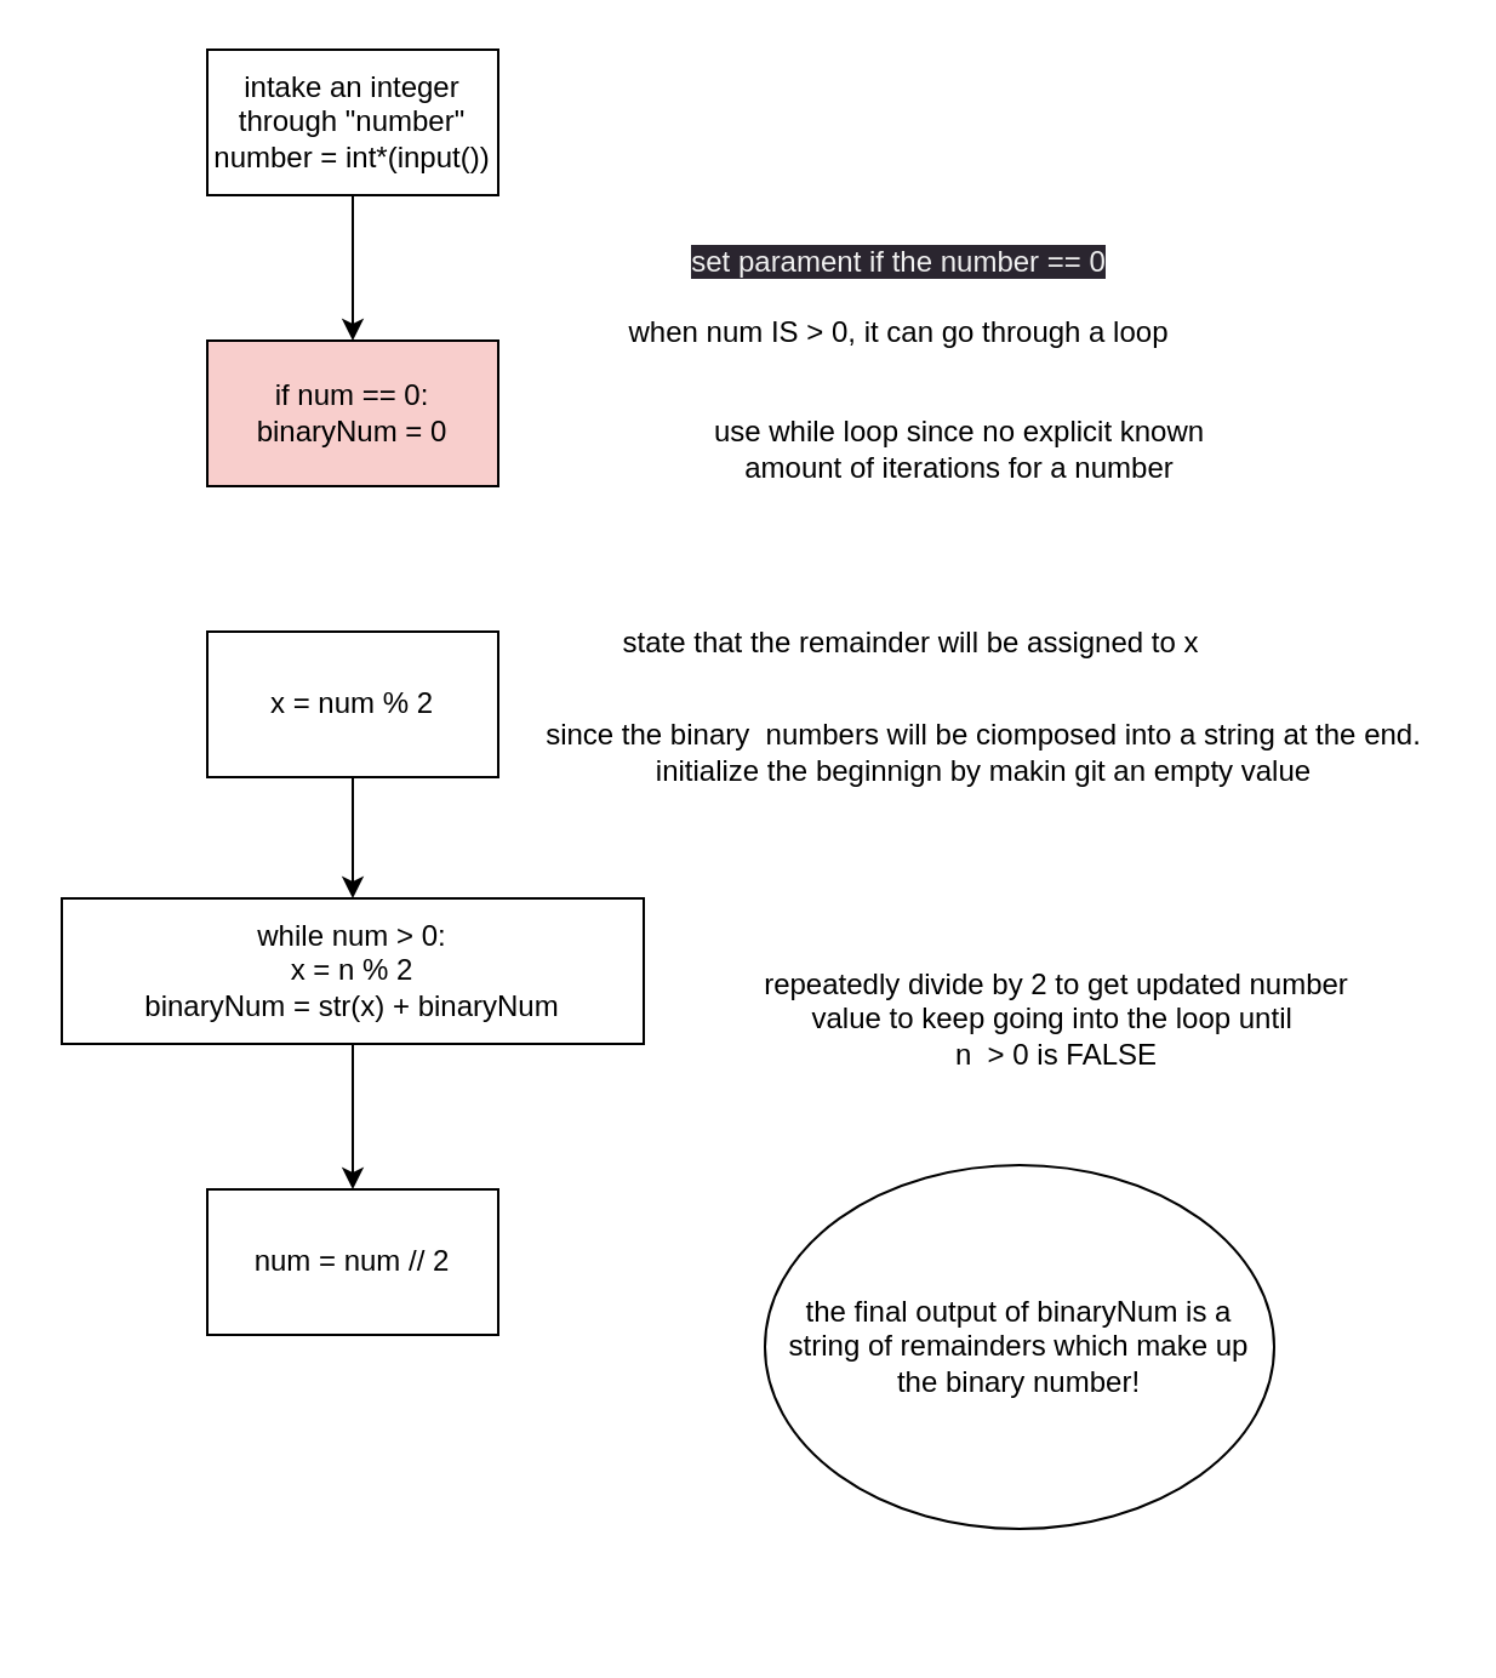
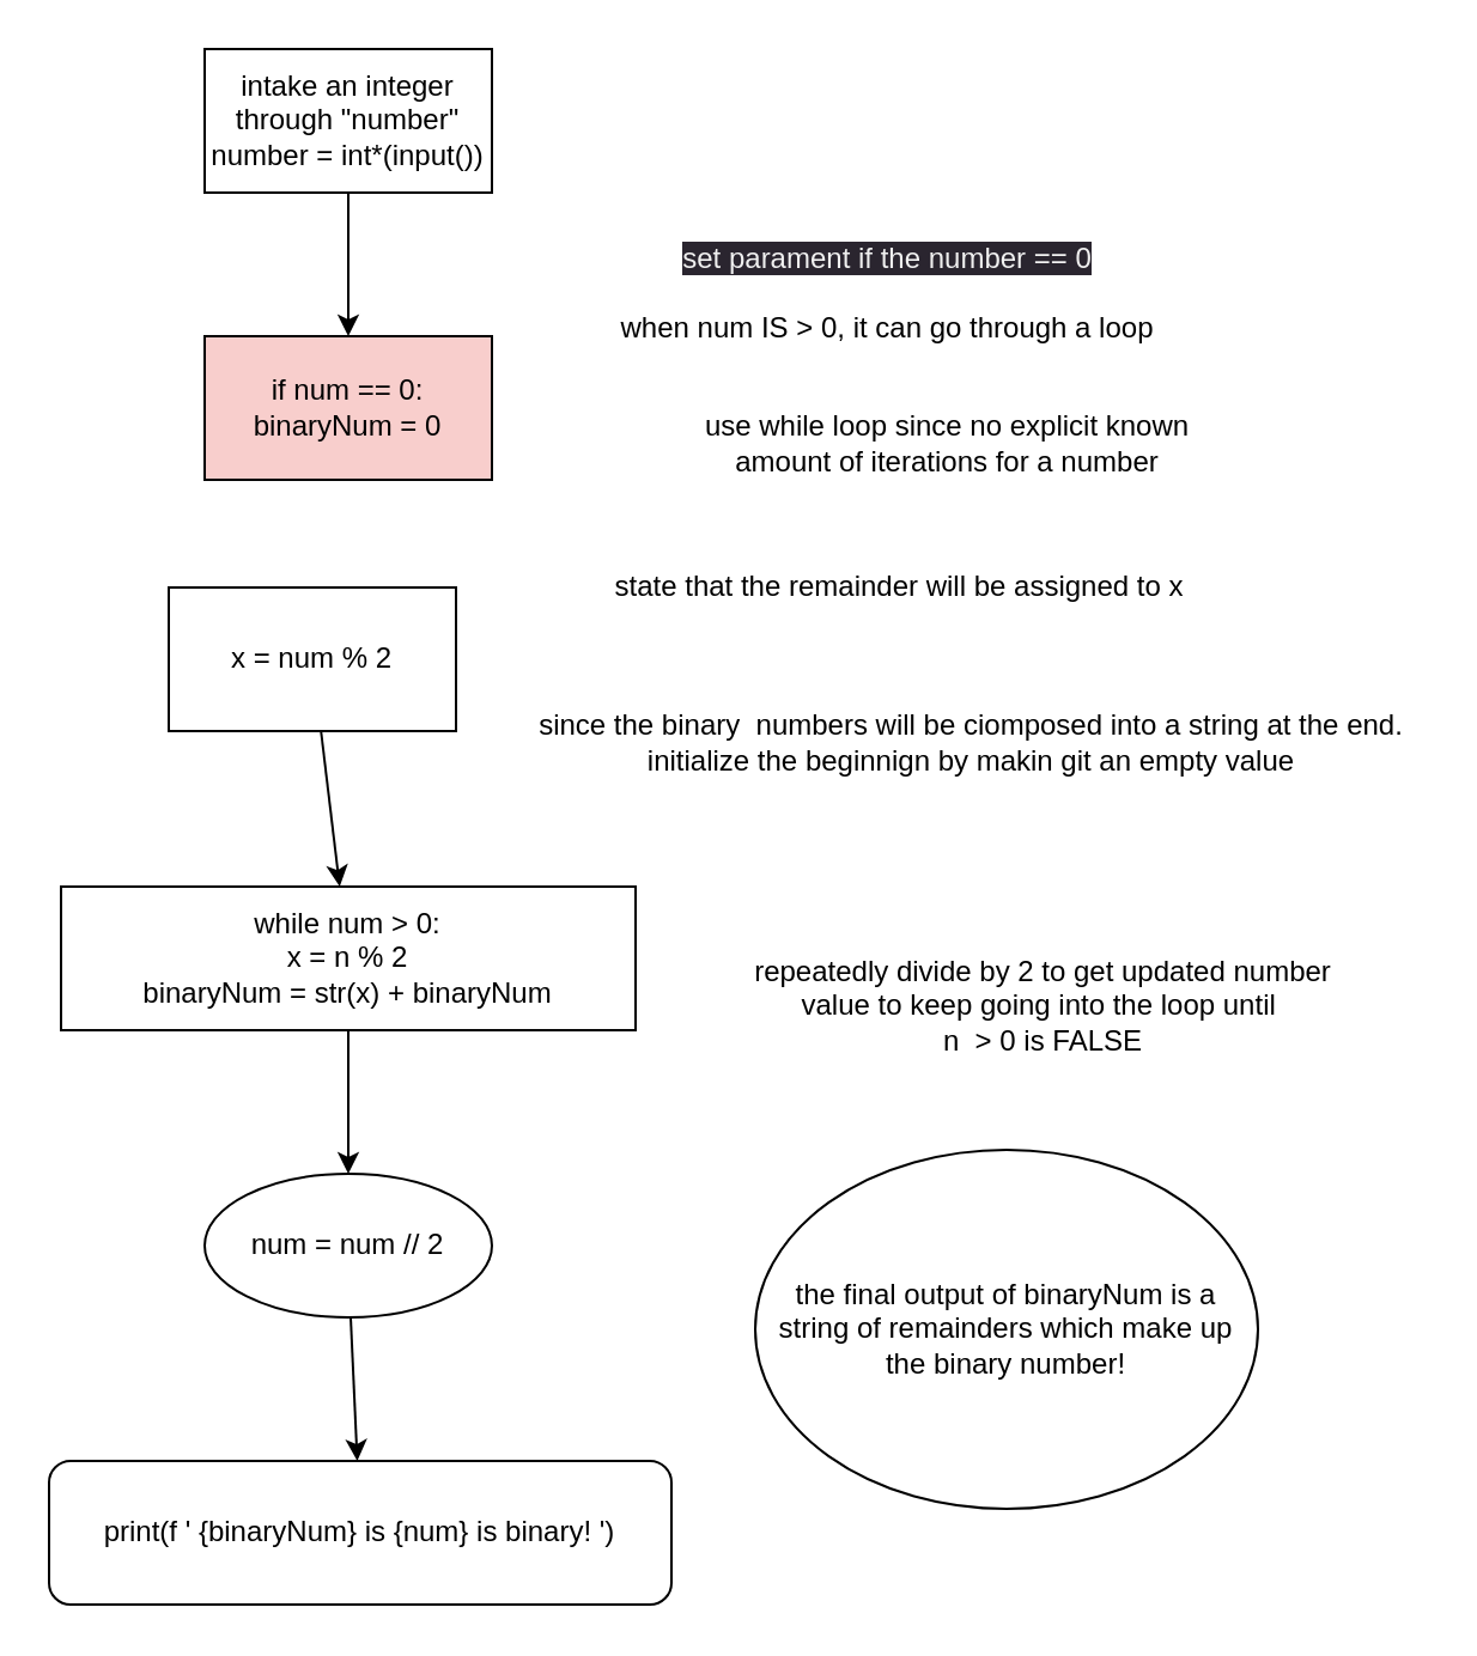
- <mxCell id="8" value="state that the remainder will be assigned to x" style="text;html=1;align=center;verticalAlign=middle;resizable=0;points=[];autosize=1;strokeColor=none;fillColor=none;" vertex="1" parent="1"><mxGeometry x="245" y="250" width="260" height="30" as="geometry" /></mxCell>
+ <mxCell id="8" value="state that the remainder will be assigned to x" style="text;html=1;align=center;verticalAlign=middle;resizable=0;points=[];autosize=1;strokeColor=none;fillColor=none;" vertex="1" parent="1"><mxGeometry x="245" y="230" width="260" height="30" as="geometry" /></mxCell>
- <mxCell id="7" value="x = num % 2" style="whiteSpace=wrap;html=1;" vertex="1" parent="1"><mxGeometry x="85" y="260" width="120" height="60" as="geometry" /></mxCell>
+ <mxCell id="7" value="x = num % 2" style="whiteSpace=wrap;html=1;" vertex="1" parent="1"><mxGeometry x="70" y="245" width="120" height="60" as="geometry" /></mxCell>
- <mxCell id="14" value="num = num // 2" style="whiteSpace=wrap;html=1;" vertex="1" parent="1"><mxGeometry x="85" y="490" width="120" height="60" as="geometry" /></mxCell>
+ <mxCell id="14" value="num = num // 2" style="ellipse;whiteSpace=wrap;html=1;" vertex="1" parent="1"><mxGeometry x="85" y="490" width="120" height="60" as="geometry" /></mxCell>
+ <mxCell id="13" value="" style="edgeStyle=none;html=1;" edge="1" parent="1" source="14" target="17"><mxGeometry relative="1" as="geometry" /></mxCell>
+ <mxCell id="17" value="print(f ' {binaryNum} is {num} is binary! ')" style="rounded=1;whiteSpace=wrap;html=1;" vertex="1" parent="1"><mxGeometry x="20" y="610" width="260" height="60" as="geometry" /></mxCell>
